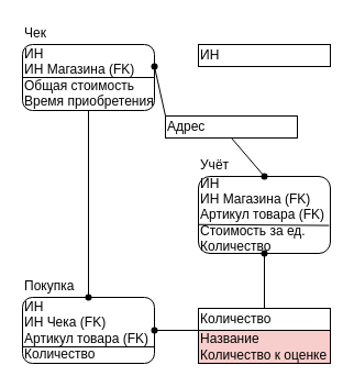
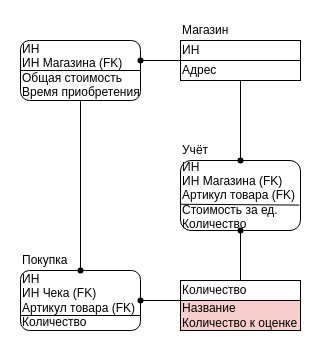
- <mxCell id="9" value="Чек" style="text;html=1;align=left;verticalAlign=middle;whiteSpace=wrap;rounded=0;" vertex="1" parent="1"><mxGeometry x="20" y="20" width="60" height="20" as="geometry" /></mxCell>
+ <mxCell id="10" value="Магазин" style="text;html=1;align=left;verticalAlign=middle;whiteSpace=wrap;rounded=0;" vertex="1" parent="1"><mxGeometry x="180" y="20" width="60" height="20" as="geometry" /></mxCell>
- <mxCell id="5" value="Адрес" style="rounded=0;whiteSpace=wrap;html=1;align=left;" parent="1" vertex="1"><mxGeometry x="150" y="105" width="120" height="20" as="geometry" /></mxCell>
+ <mxCell id="5" value="Адрес" style="rounded=0;whiteSpace=wrap;html=1;align=left;" parent="1" vertex="1"><mxGeometry x="180" y="60" width="120" height="20" as="geometry" /></mxCell>
